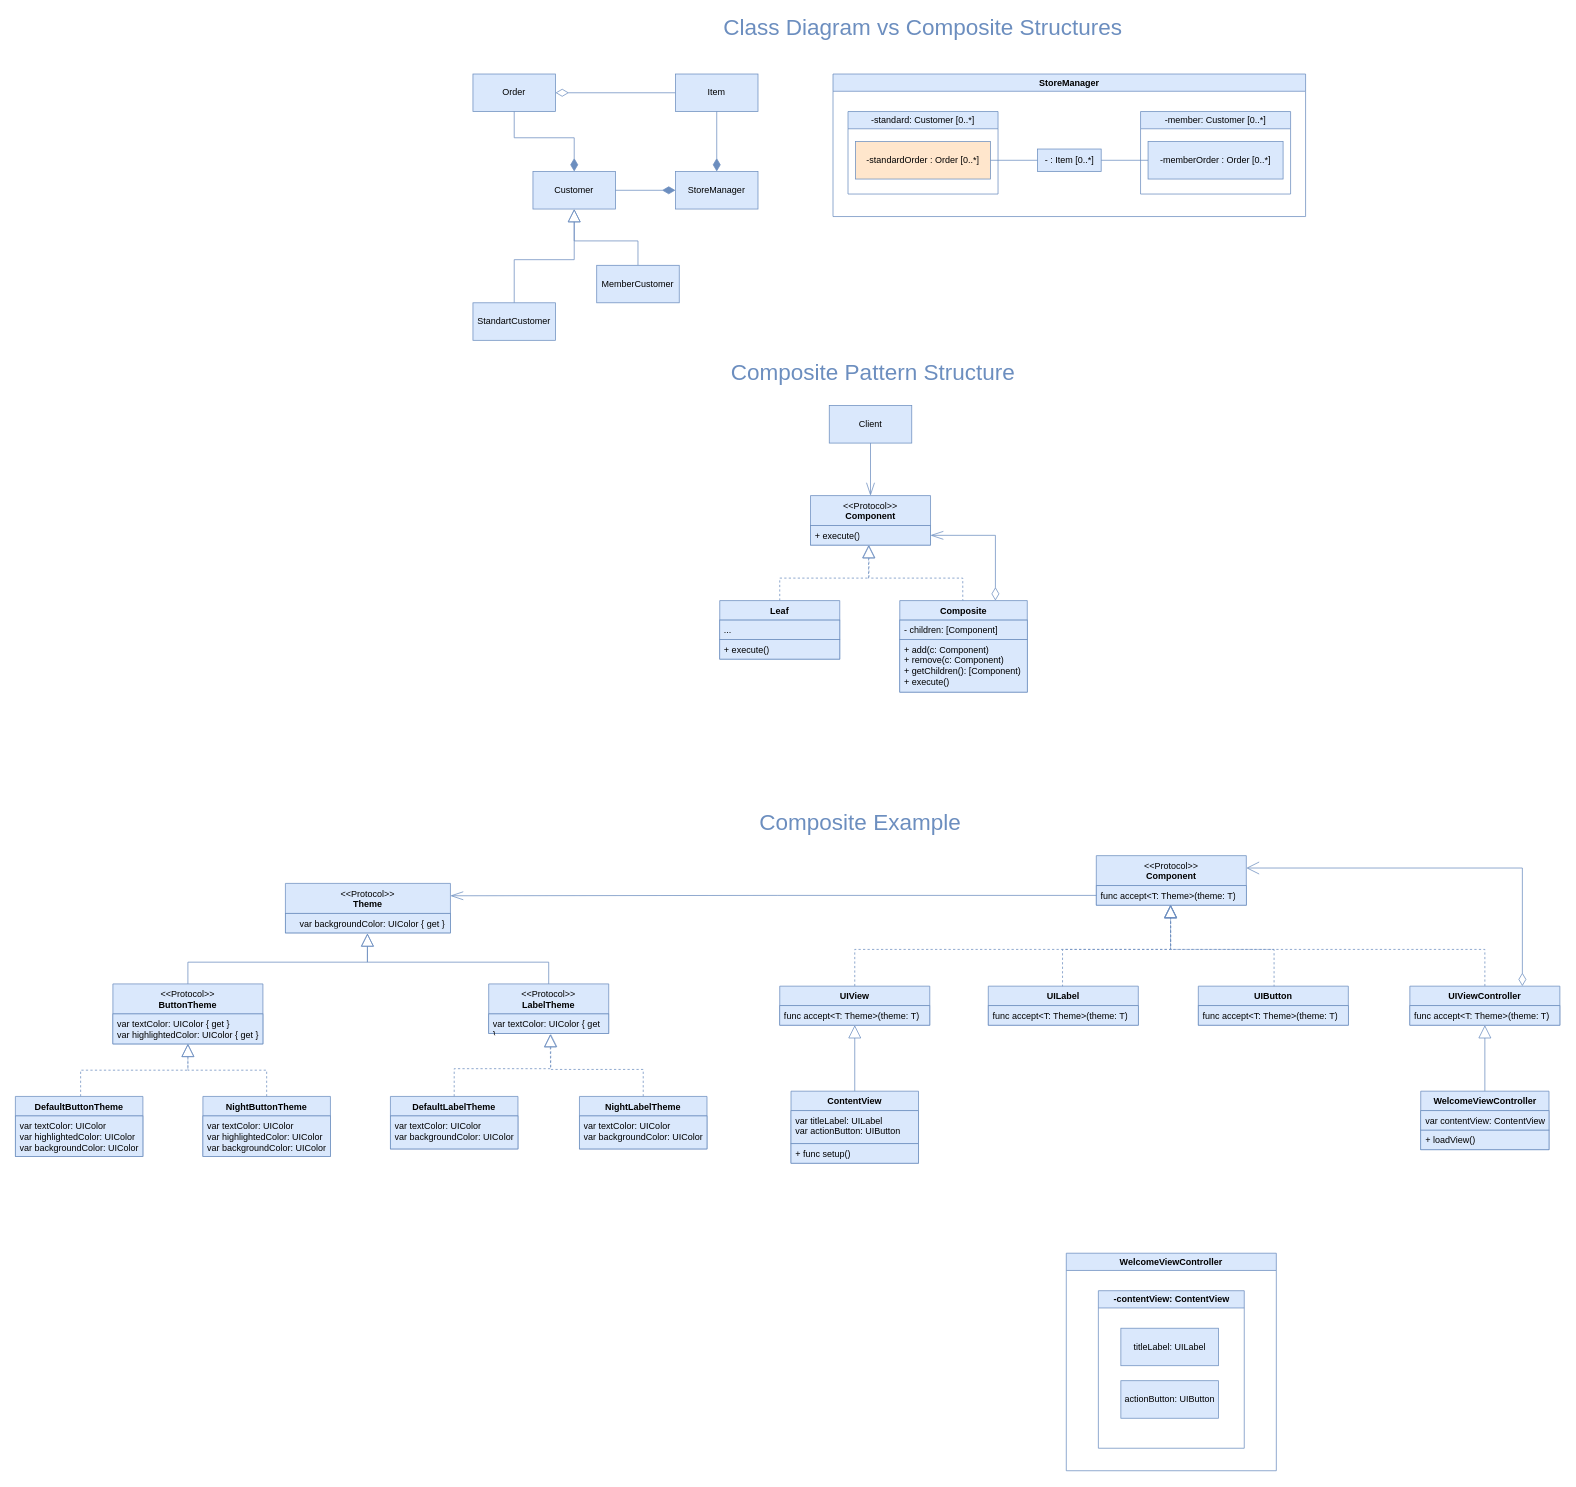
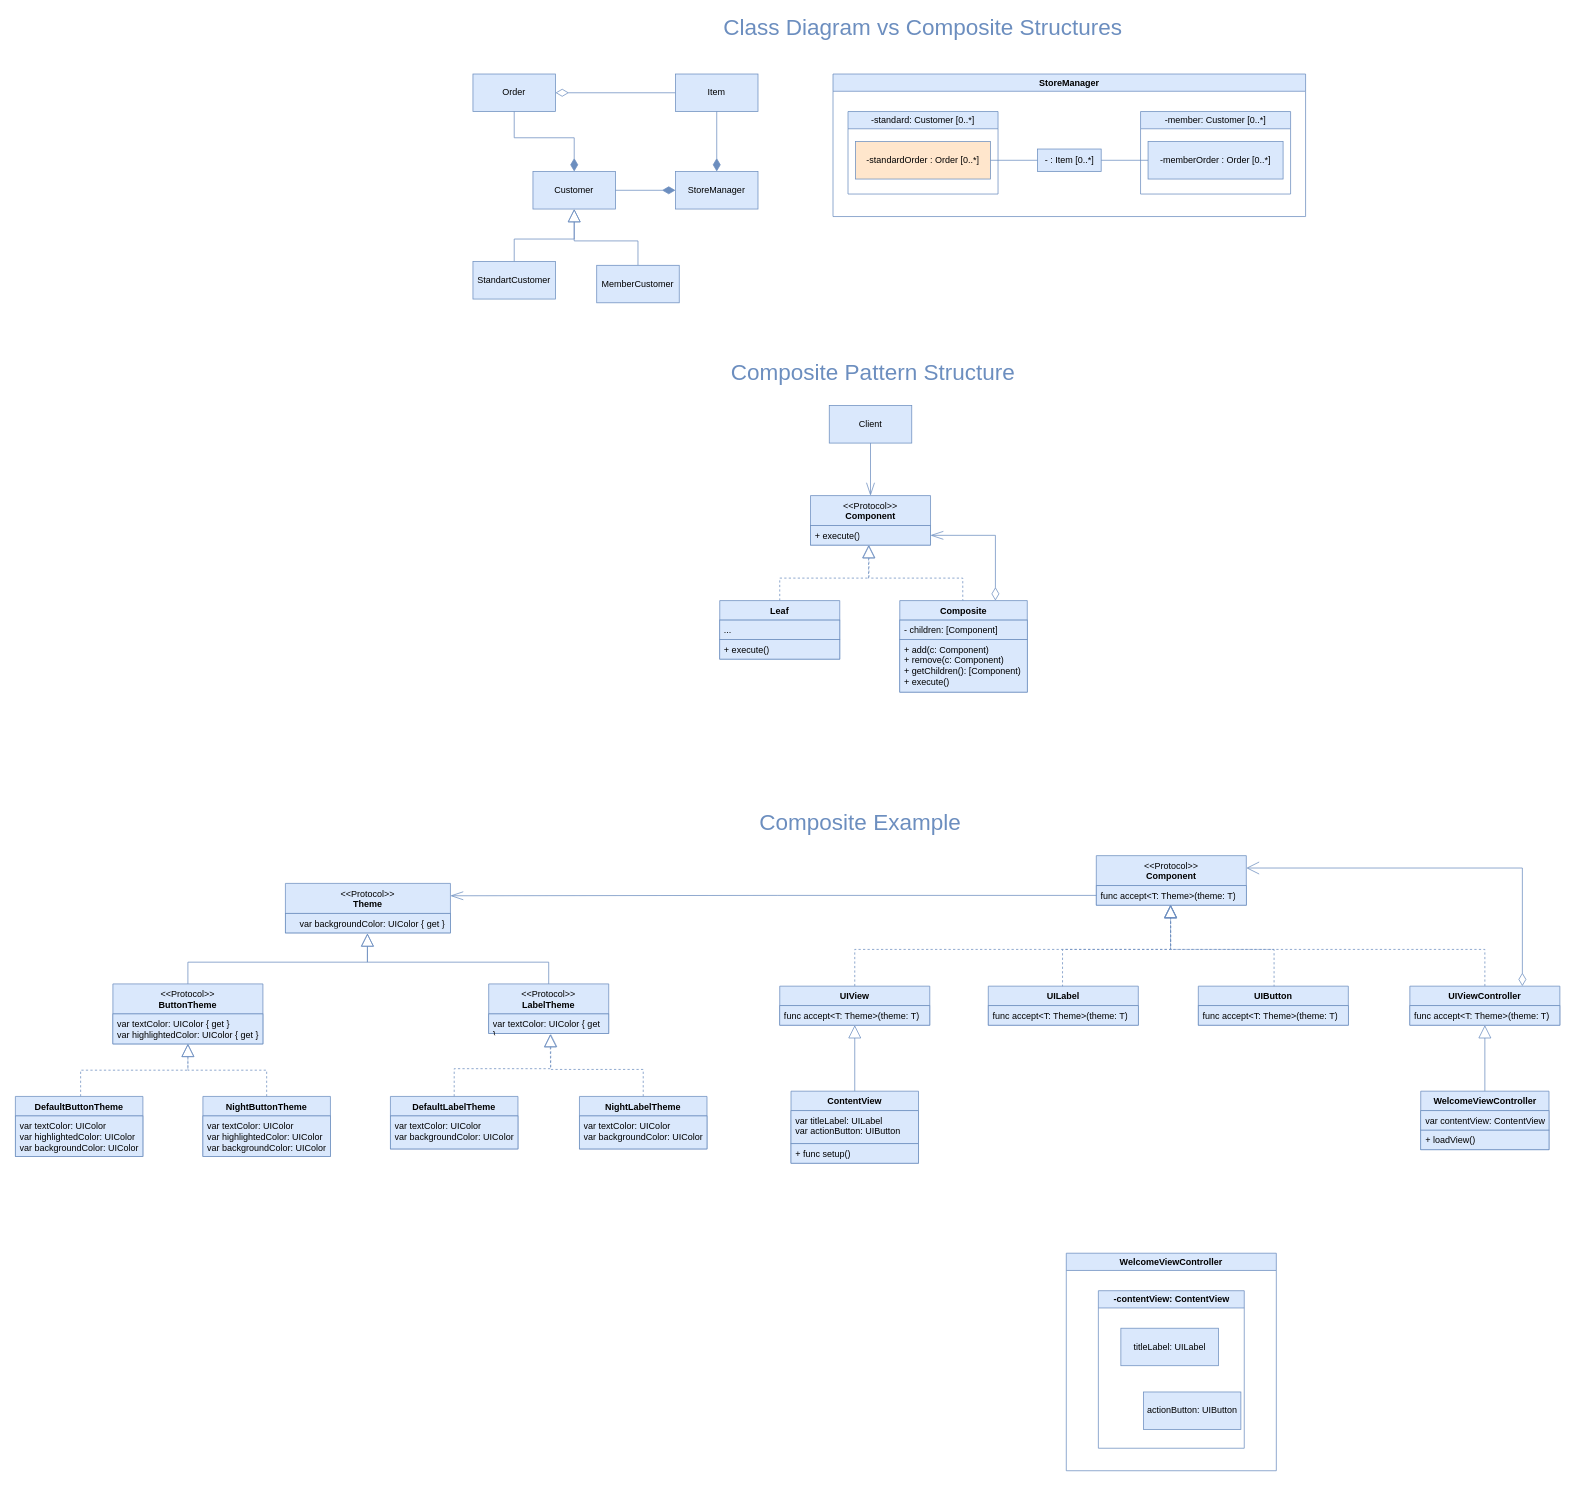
- <mxCell id="11" value="StandartCustomer" style="html=1;whiteSpace=wrap;fillColor=#dae8fc;strokeColor=#6c8ebf;" vertex="1" parent="1"><mxGeometry x="630" y="403" width="110" height="50" as="geometry" /></mxCell>
+ <mxCell id="11" value="StandartCustomer" style="html=1;whiteSpace=wrap;fillColor=#dae8fc;strokeColor=#6c8ebf;" vertex="1" parent="1"><mxGeometry x="630" y="348" width="110" height="50" as="geometry" /></mxCell>
- <mxCell id="85" value="actionButton: UIButton" style="html=1;whiteSpace=wrap;fillColor=#dae8fc;strokeColor=#6c8ebf;" vertex="1" parent="83"><mxGeometry x="30" y="120" width="130" height="50" as="geometry" /></mxCell>
+ <mxCell id="85" value="actionButton: UIButton" style="html=1;whiteSpace=wrap;fillColor=#dae8fc;strokeColor=#6c8ebf;" vertex="1" parent="83"><mxGeometry x="60" y="135" width="130" height="50" as="geometry" /></mxCell>
